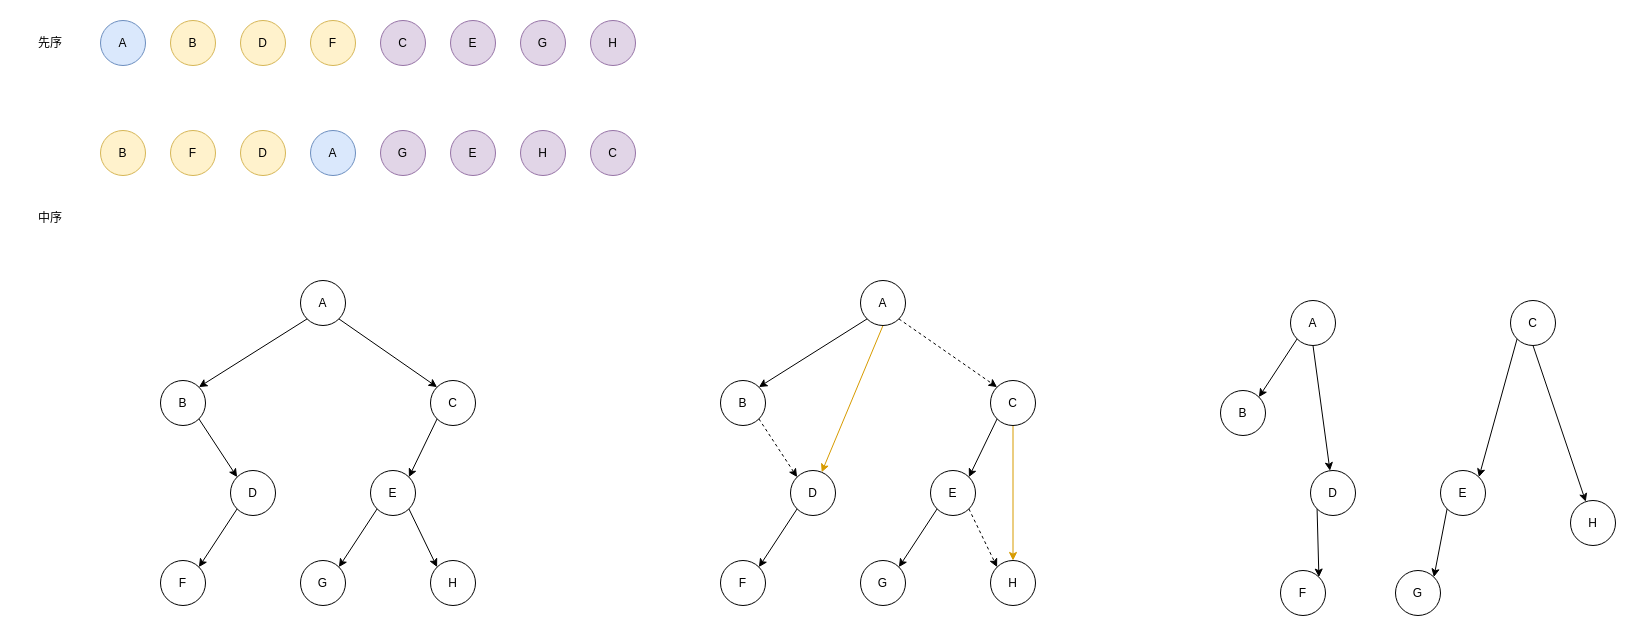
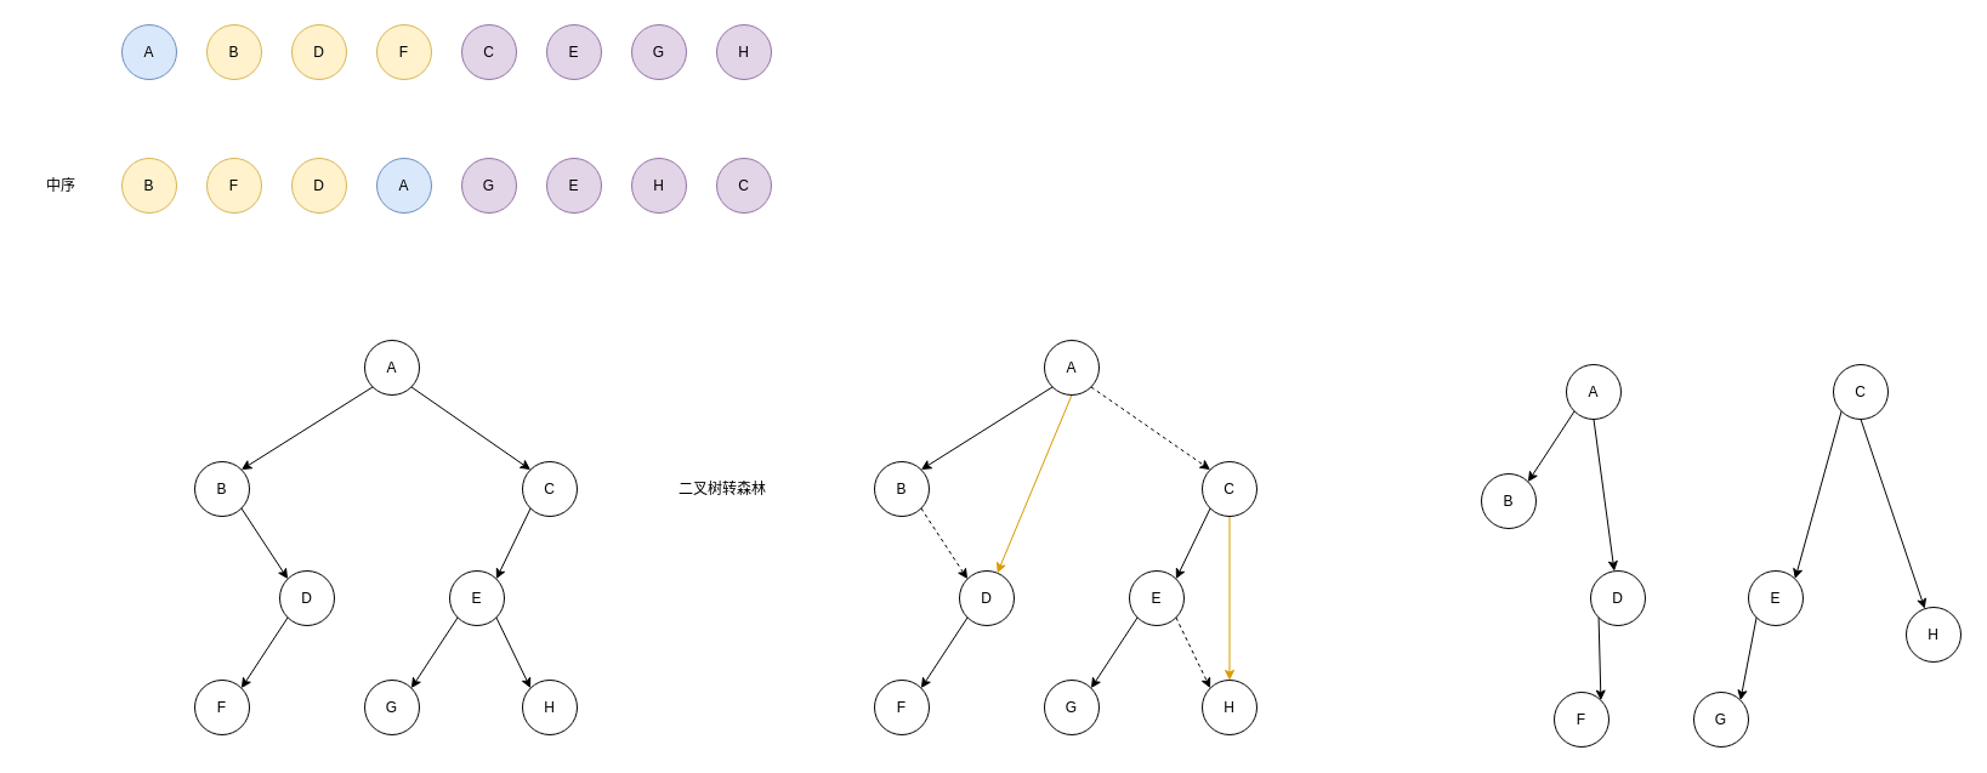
- <mxCell id="2" value="先序" style="text;html=1;align=center;verticalAlign=middle;whiteSpace=wrap;rounded=0;" vertex="1" parent="1"><mxGeometry x="20" y="27.5" width="60" height="30" as="geometry" /></mxCell>
- <mxCell id="3" value="中序" style="text;html=1;align=center;verticalAlign=middle;whiteSpace=wrap;rounded=0;" vertex="1" parent="1"><mxGeometry x="20" y="202.5" width="60" height="30" as="geometry" /></mxCell>
+ <mxCell id="3" value="中序" style="text;html=1;align=center;verticalAlign=middle;whiteSpace=wrap;rounded=0;" vertex="1" parent="1"><mxGeometry x="20" y="137.5" width="60" height="30" as="geometry" /></mxCell>
+ <mxCell id="52" value="二叉树转森林" style="text;html=1;align=center;verticalAlign=middle;whiteSpace=wrap;rounded=0;" vertex="1" parent="1"><mxGeometry x="530" y="387.5" width="130" height="30" as="geometry" /></mxCell>
